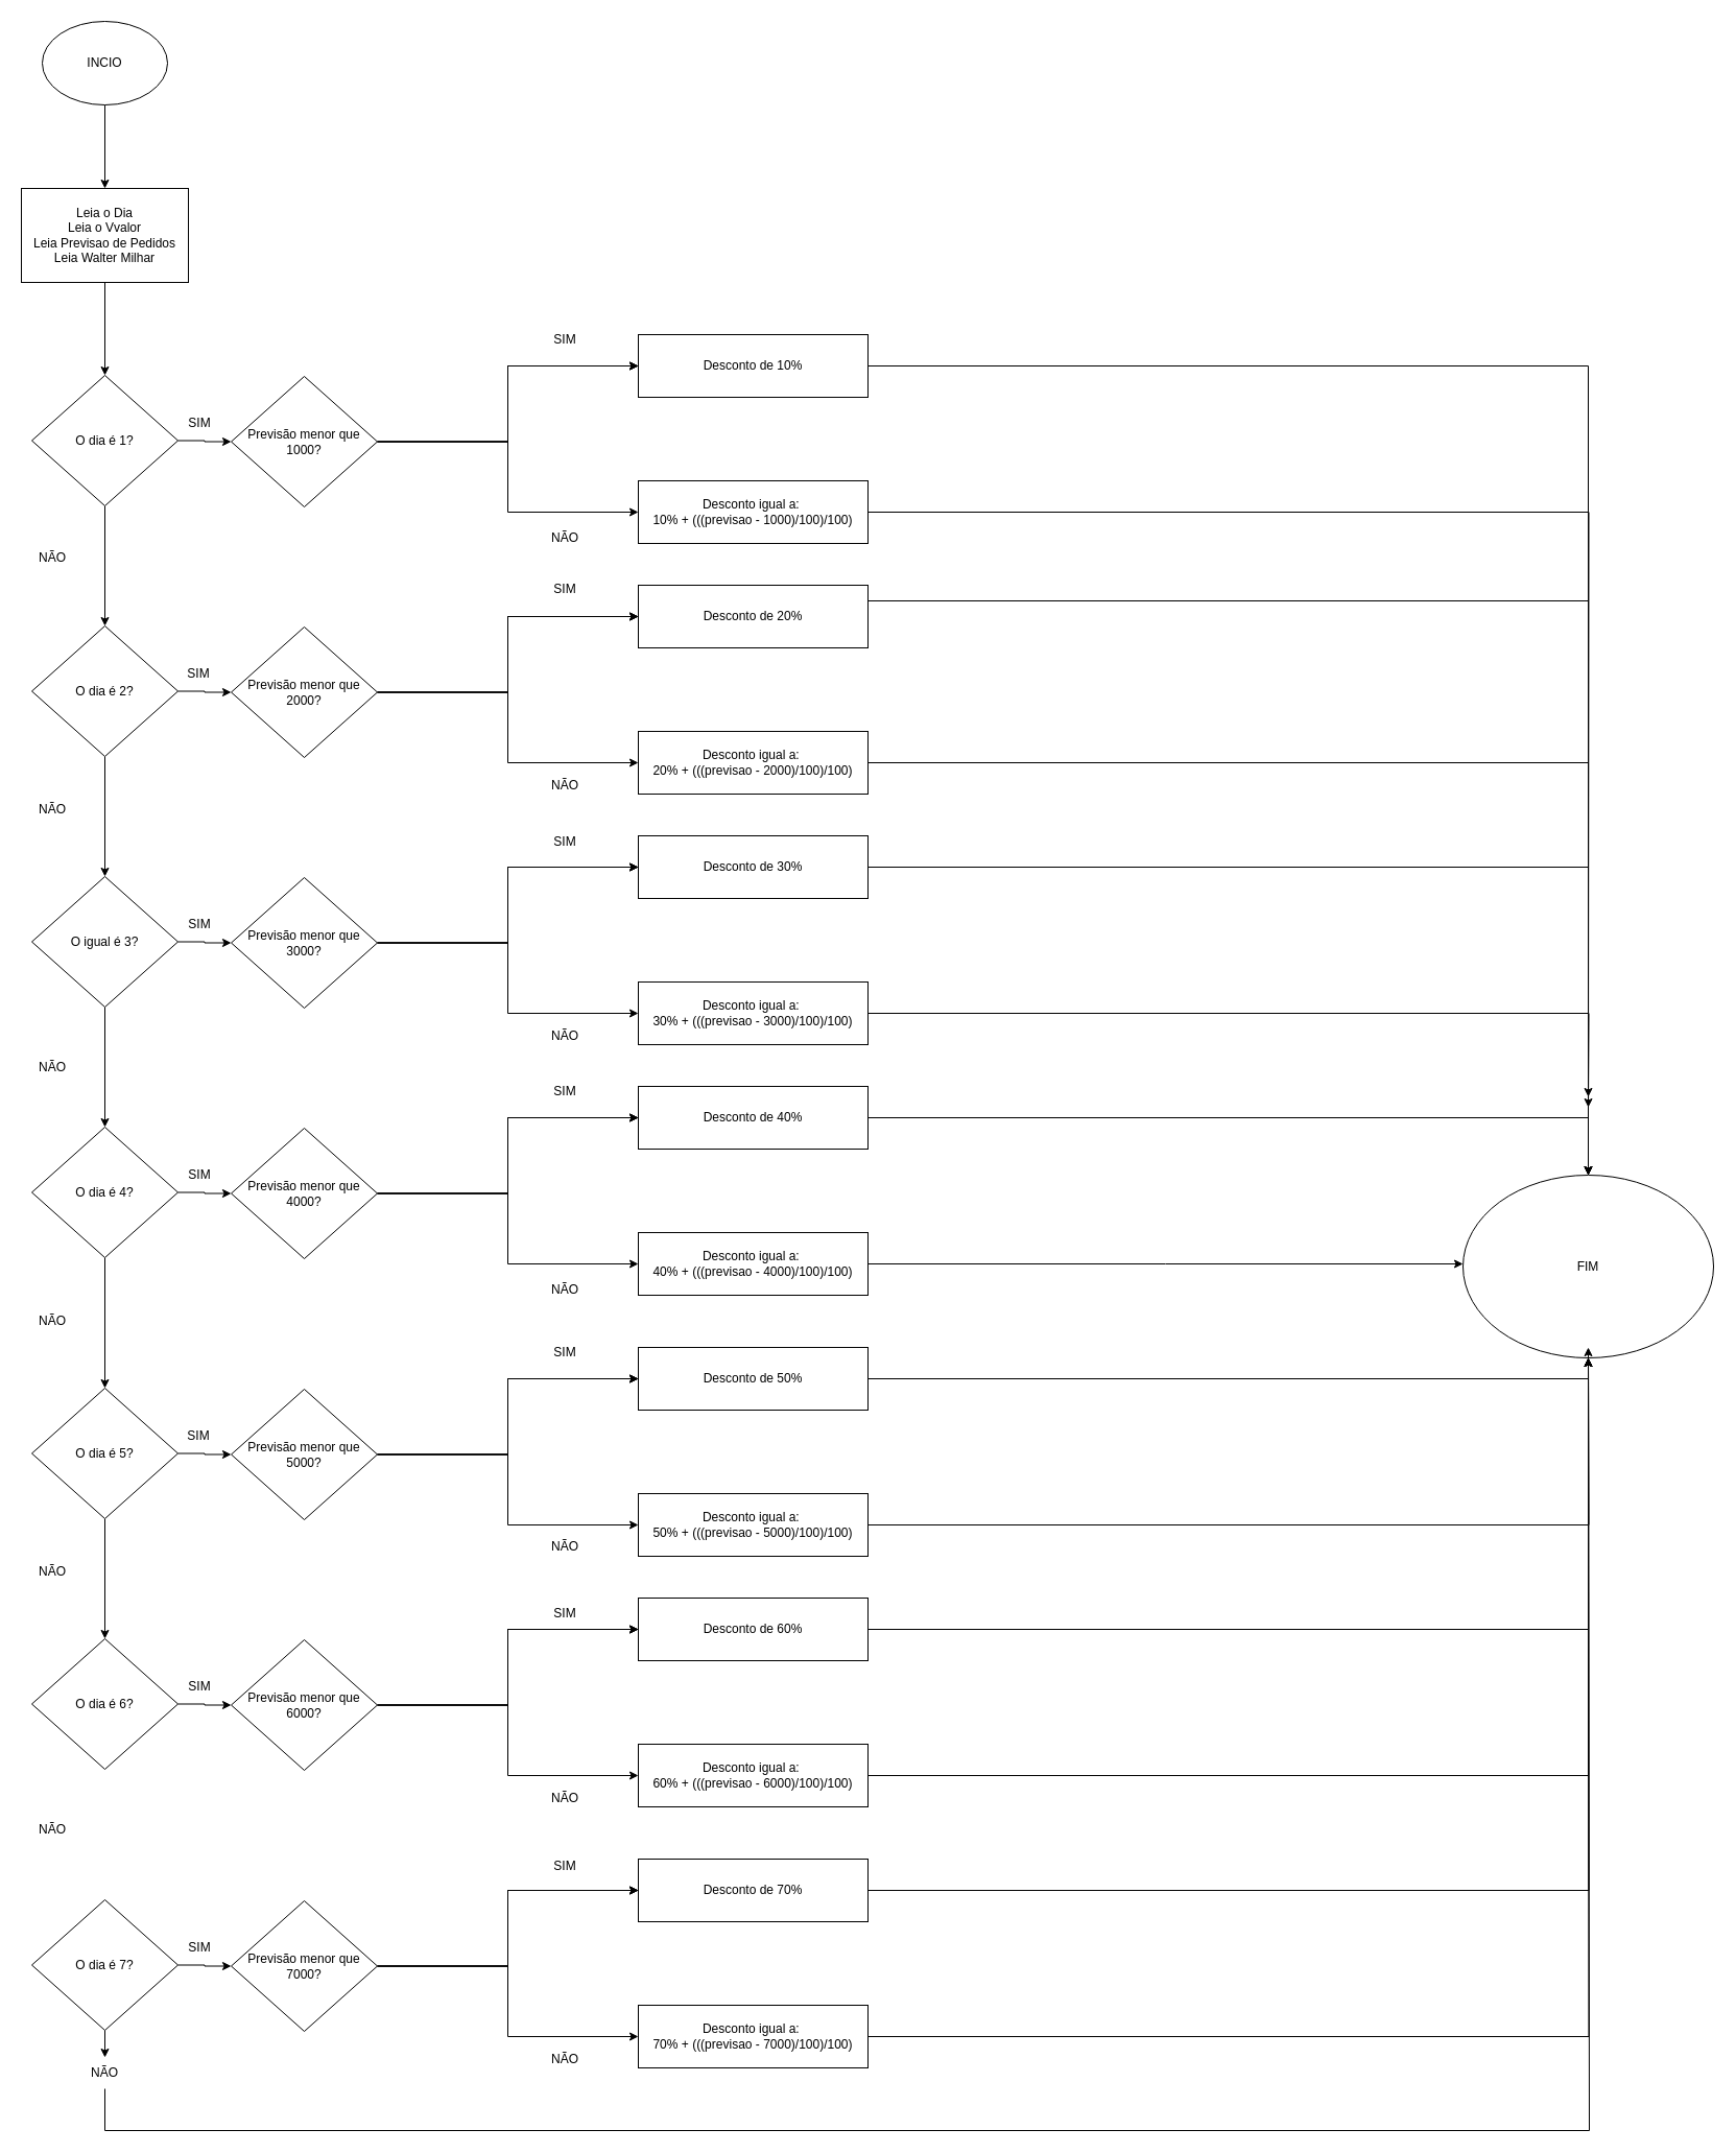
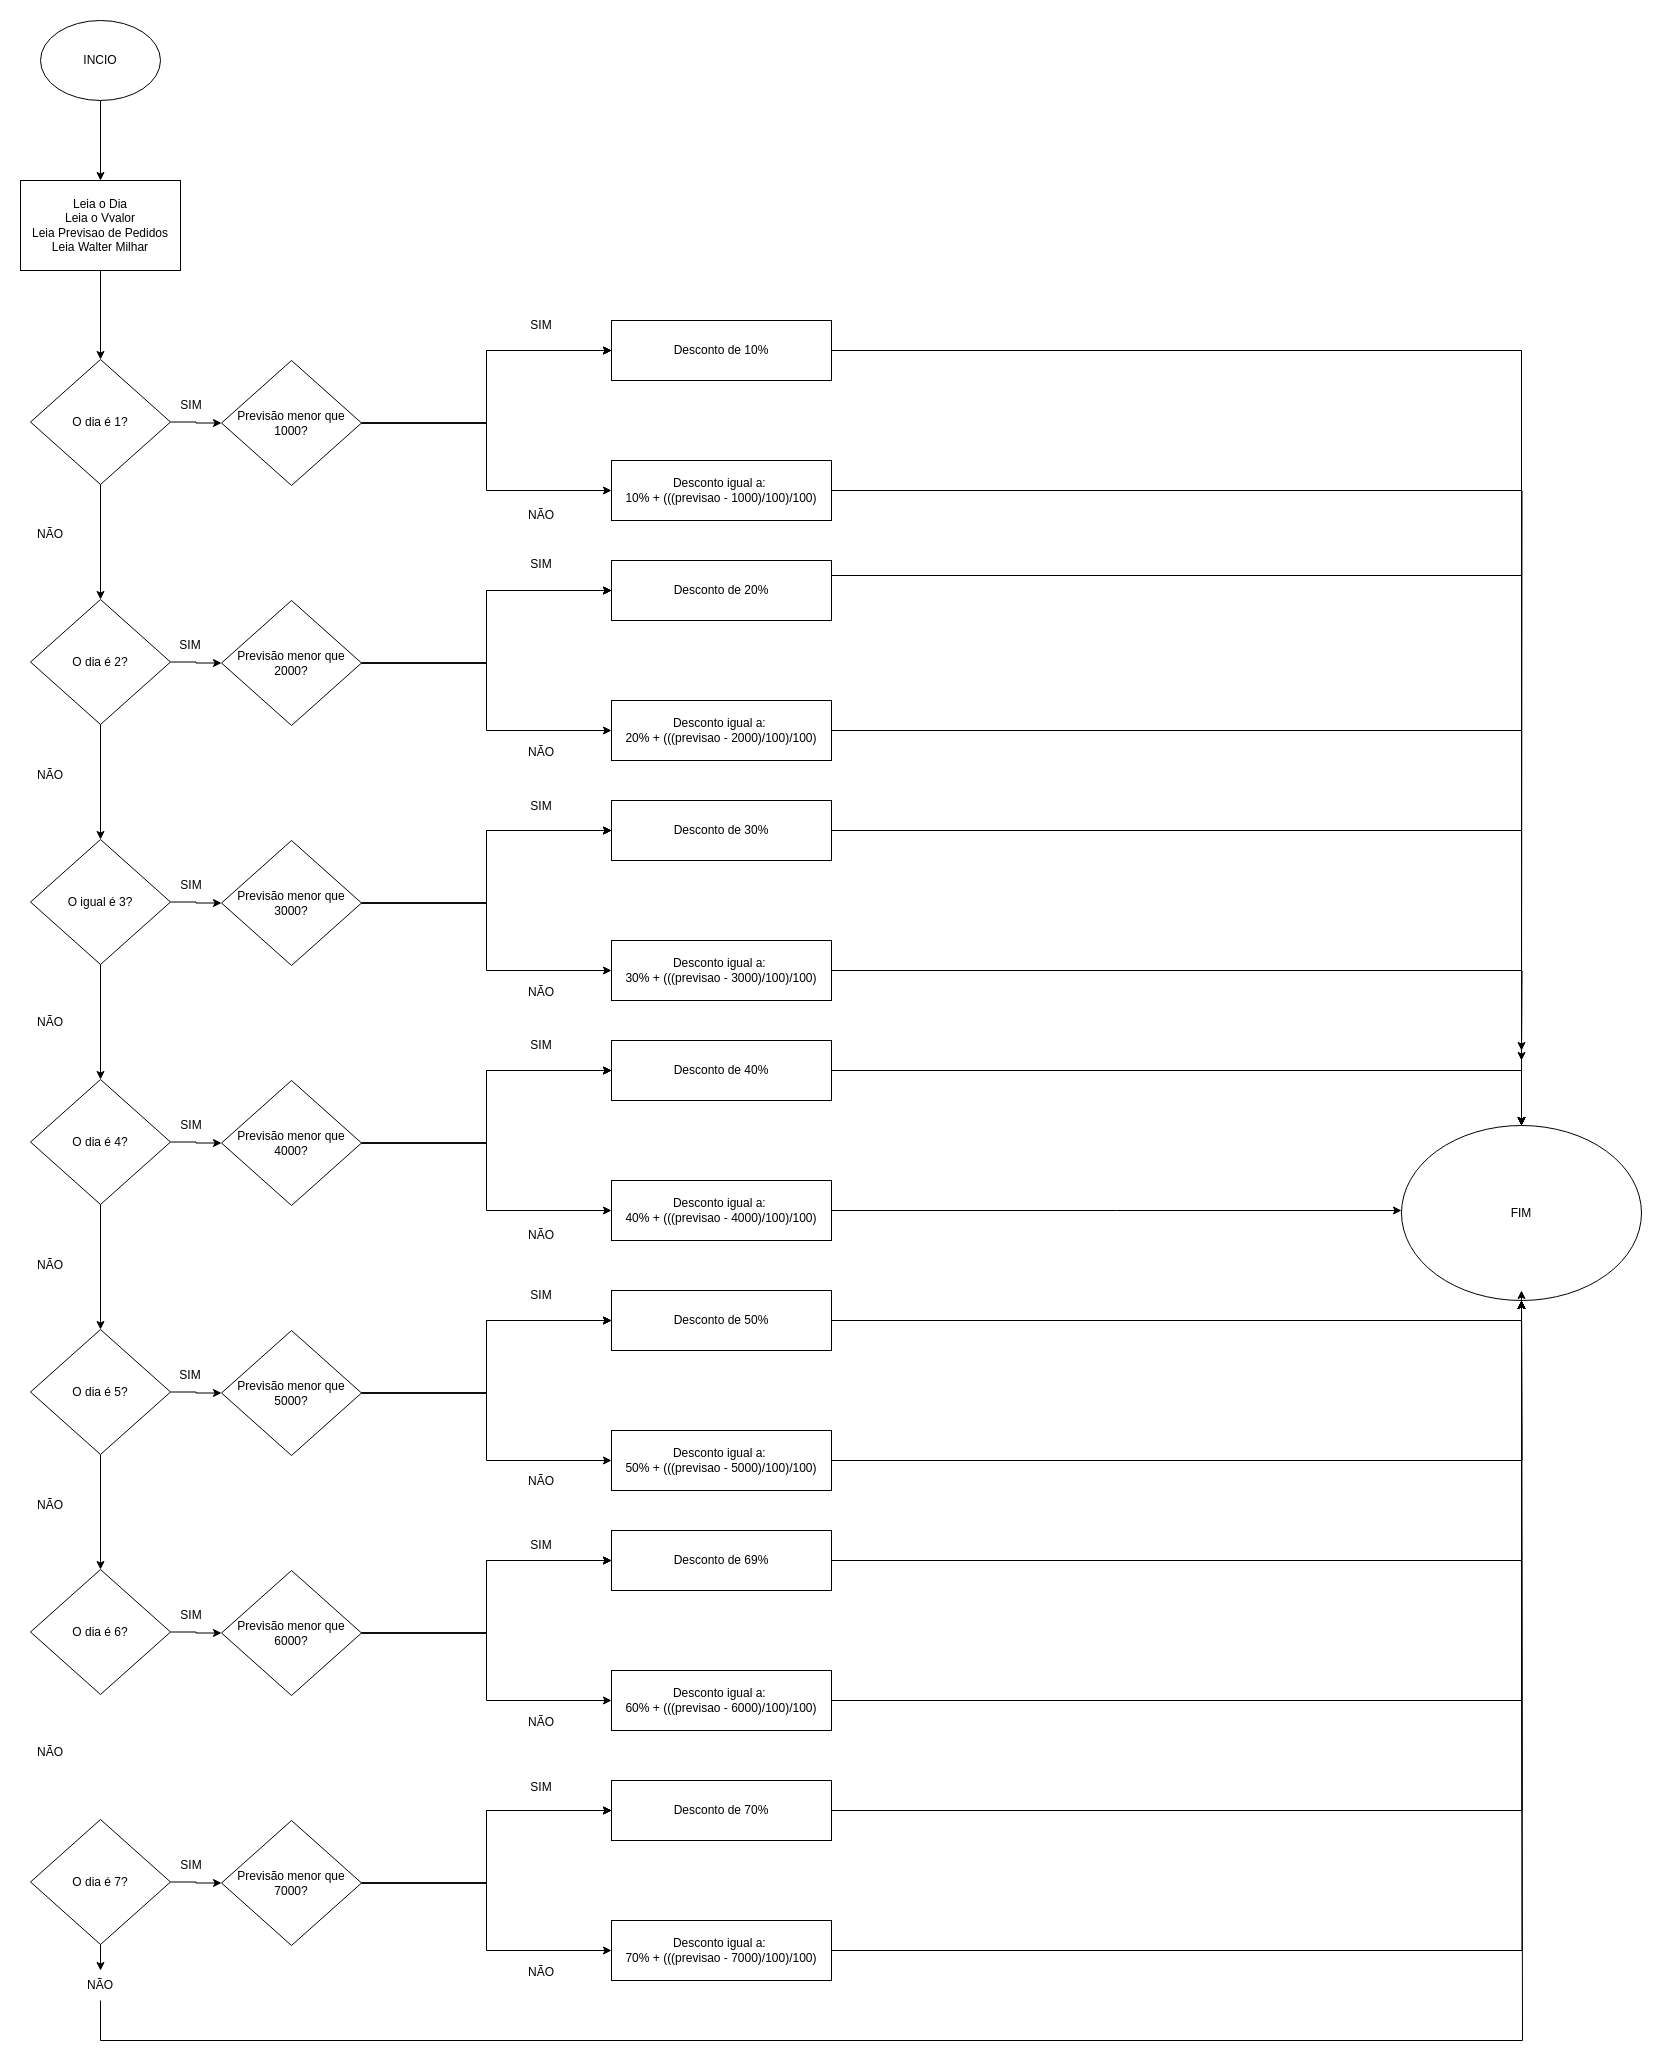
- <mxCell id="58" value="Desconto de 60%" style="whiteSpace=wrap;html=1;" vertex="1" parent="1"><mxGeometry x="611" y="1530" width="220" height="60" as="geometry" /></mxCell>
+ <mxCell id="58" value="Desconto de 69%" style="whiteSpace=wrap;html=1;" vertex="1" parent="1"><mxGeometry x="611" y="1530" width="220" height="60" as="geometry" /></mxCell>
